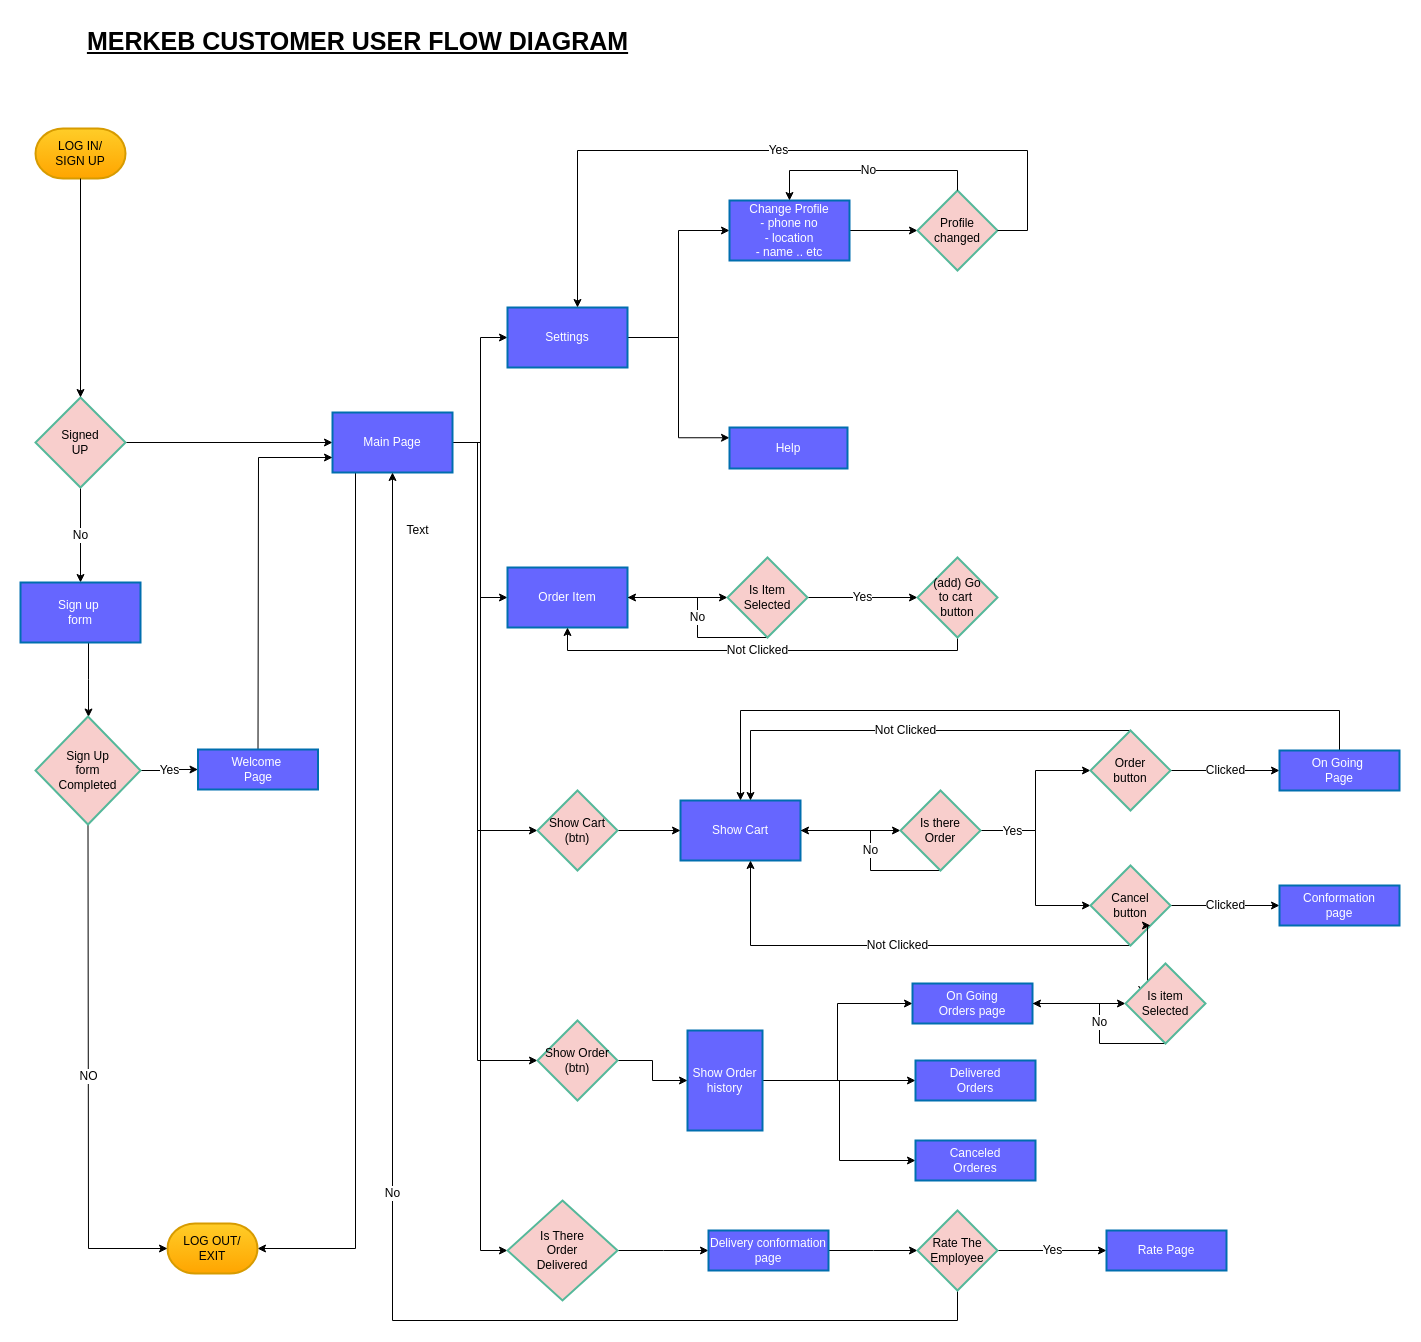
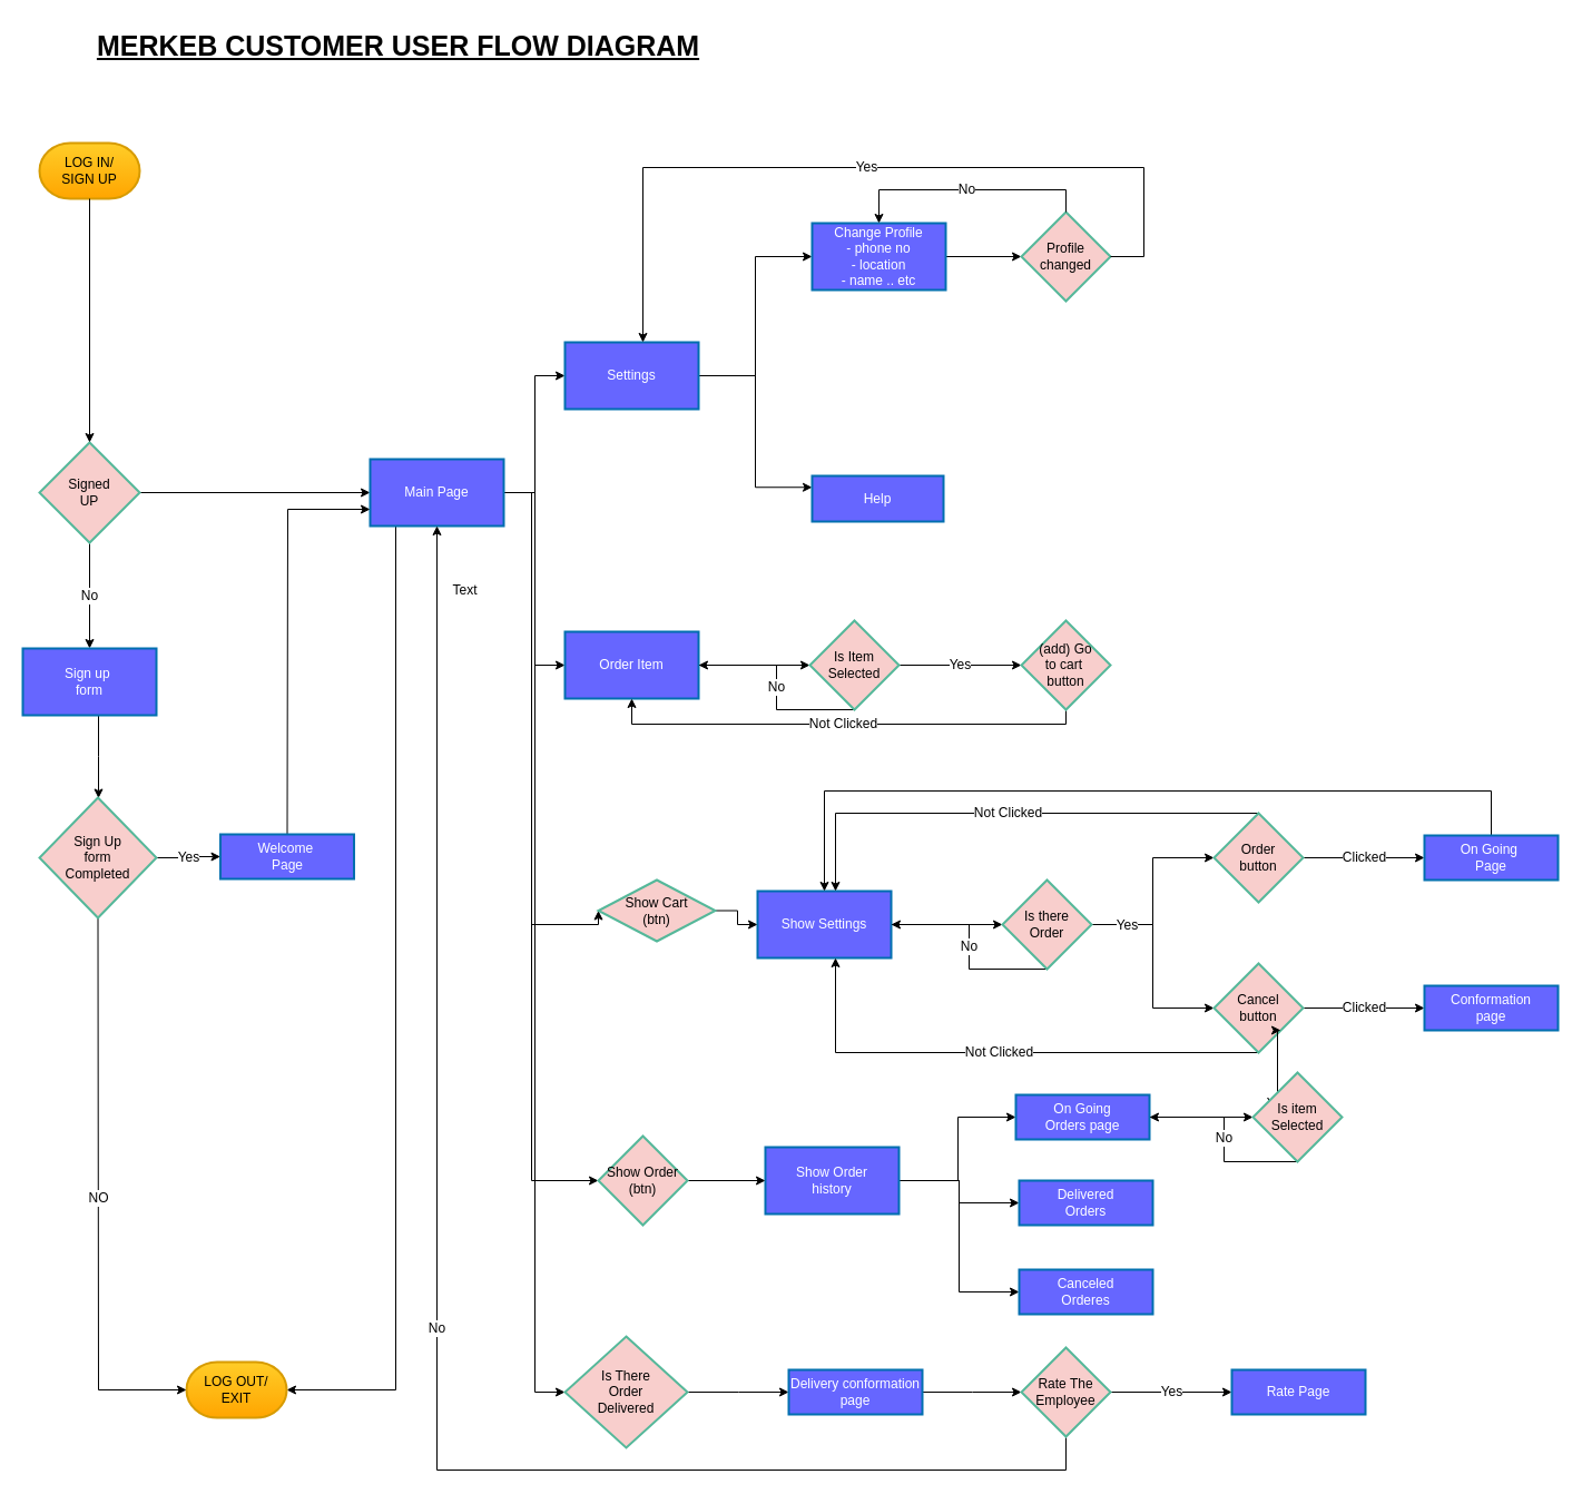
- <mxCell id="76" value="Show Cart&lt;br&gt;(btn)" style="rhombus;whiteSpace=wrap;html=1;fillColor=#f8cecc;strokeColor=#55B89A;fontColor=default;strokeWidth=2;" vertex="1" parent="1"><mxGeometry x="537" y="790" width="80" height="80" as="geometry" /></mxCell>
+ <mxCell id="76" value="Show Cart&lt;br&gt;(btn)" style="rhombus;whiteSpace=wrap;html=1;fillColor=#f8cecc;strokeColor=#55B89A;fontColor=default;strokeWidth=2;" vertex="1" parent="1"><mxGeometry x="537" y="790" width="105" height="55" as="geometry" /></mxCell>
- <mxCell id="33" value="Show Cart" style="whiteSpace=wrap;html=1;fillColor=#6666FF;strokeColor=#006EAF;fontColor=#ffffff;strokeWidth=2;" parent="1" vertex="1"><mxGeometry x="680" y="800" width="120" height="60" as="geometry" /></mxCell>
+ <mxCell id="33" value="Show Settings" style="whiteSpace=wrap;html=1;fillColor=#6666FF;strokeColor=#006EAF;fontColor=#ffffff;strokeWidth=2;" parent="1" vertex="1"><mxGeometry x="680" y="800" width="120" height="60" as="geometry" /></mxCell>
- <mxCell id="77" value="Show Order&lt;br&gt;history" style="whiteSpace=wrap;html=1;fillColor=#6666FF;strokeColor=#006EAF;fontColor=#ffffff;strokeWidth=2;" vertex="1" parent="1"><mxGeometry x="687" y="1030" width="75" height="100" as="geometry" /></mxCell>
+ <mxCell id="77" value="Show Order&lt;br&gt;history" style="whiteSpace=wrap;html=1;fillColor=#6666FF;strokeColor=#006EAF;fontColor=#ffffff;strokeWidth=2;" vertex="1" parent="1"><mxGeometry x="687" y="1030" width="120" height="60" as="geometry" /></mxCell>
